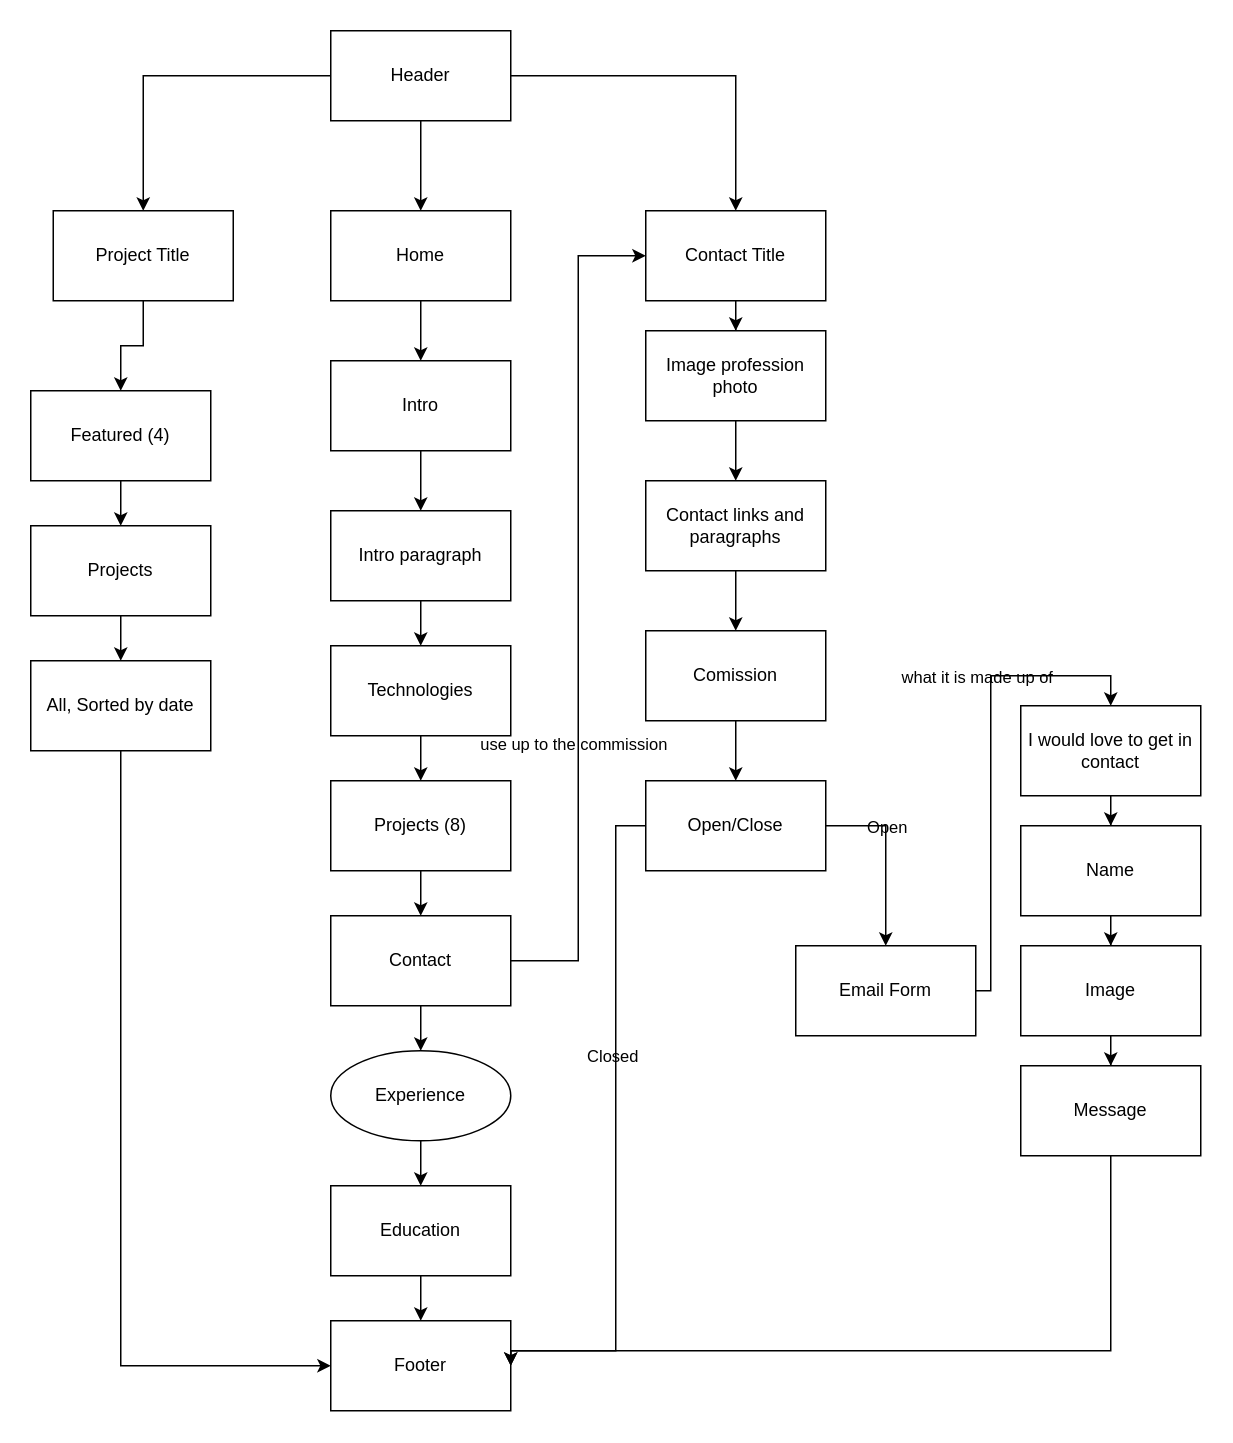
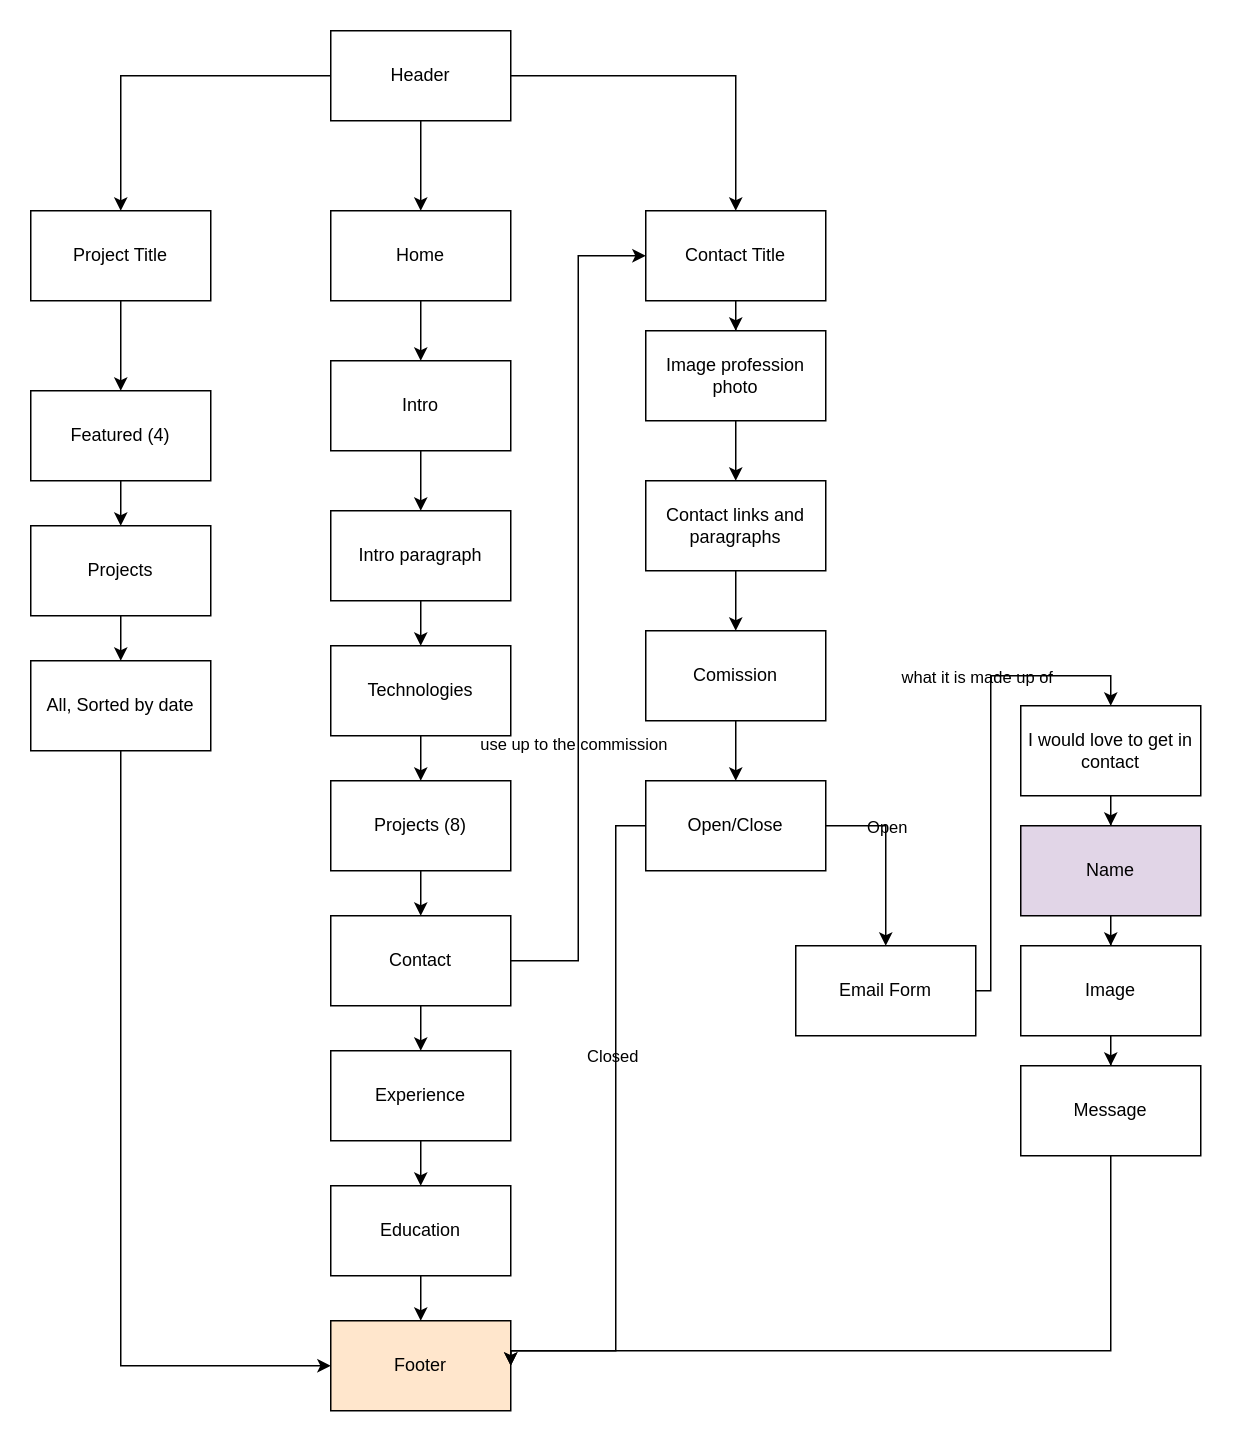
- <mxCell id="22" value="Project Title" style="rounded=0;whiteSpace=wrap;html=1;strokeColor=#000000;fontColor=default;fillColor=#FFFFFF;" parent="1" vertex="1"><mxGeometry x="35" y="140" width="120" height="60" as="geometry" /></mxCell>
+ <mxCell id="22" value="Project Title" style="rounded=0;whiteSpace=wrap;html=1;strokeColor=#000000;fontColor=default;fillColor=#FFFFFF;" parent="1" vertex="1"><mxGeometry x="20" y="140" width="120" height="60" as="geometry" /></mxCell>
- <mxCell id="52" value="Name" style="rounded=0;whiteSpace=wrap;html=1;strokeColor=#000000;fontColor=default;fillColor=#FFFFFF;" parent="1" vertex="1"><mxGeometry x="680" y="550" width="120" height="60" as="geometry" /></mxCell>
+ <mxCell id="52" value="Name" style="rounded=0;whiteSpace=wrap;html=1;strokeColor=#000000;fontColor=default;fillColor=#e1d5e7;" parent="1" vertex="1"><mxGeometry x="680" y="550" width="120" height="60" as="geometry" /></mxCell>
- <mxCell id="54" value="Experience" style="ellipse;whiteSpace=wrap;html=1;" vertex="1" parent="1"><mxGeometry x="220" y="700" width="120" height="60" as="geometry" /></mxCell>
+ <mxCell id="54" value="Experience" style="rounded=0;whiteSpace=wrap;html=1;" vertex="1" parent="1"><mxGeometry x="220" y="700" width="120" height="60" as="geometry" /></mxCell>
- <mxCell id="20" value="Footer" style="rounded=0;whiteSpace=wrap;html=1;strokeColor=#000000;fontColor=default;fillColor=#FFFFFF;" parent="1" vertex="1"><mxGeometry x="220" y="880" width="120" height="60" as="geometry" /></mxCell>
+ <mxCell id="20" value="Footer" style="rounded=0;whiteSpace=wrap;html=1;strokeColor=#000000;fontColor=default;fillColor=#ffe6cc;" parent="1" vertex="1"><mxGeometry x="220" y="880" width="120" height="60" as="geometry" /></mxCell>
